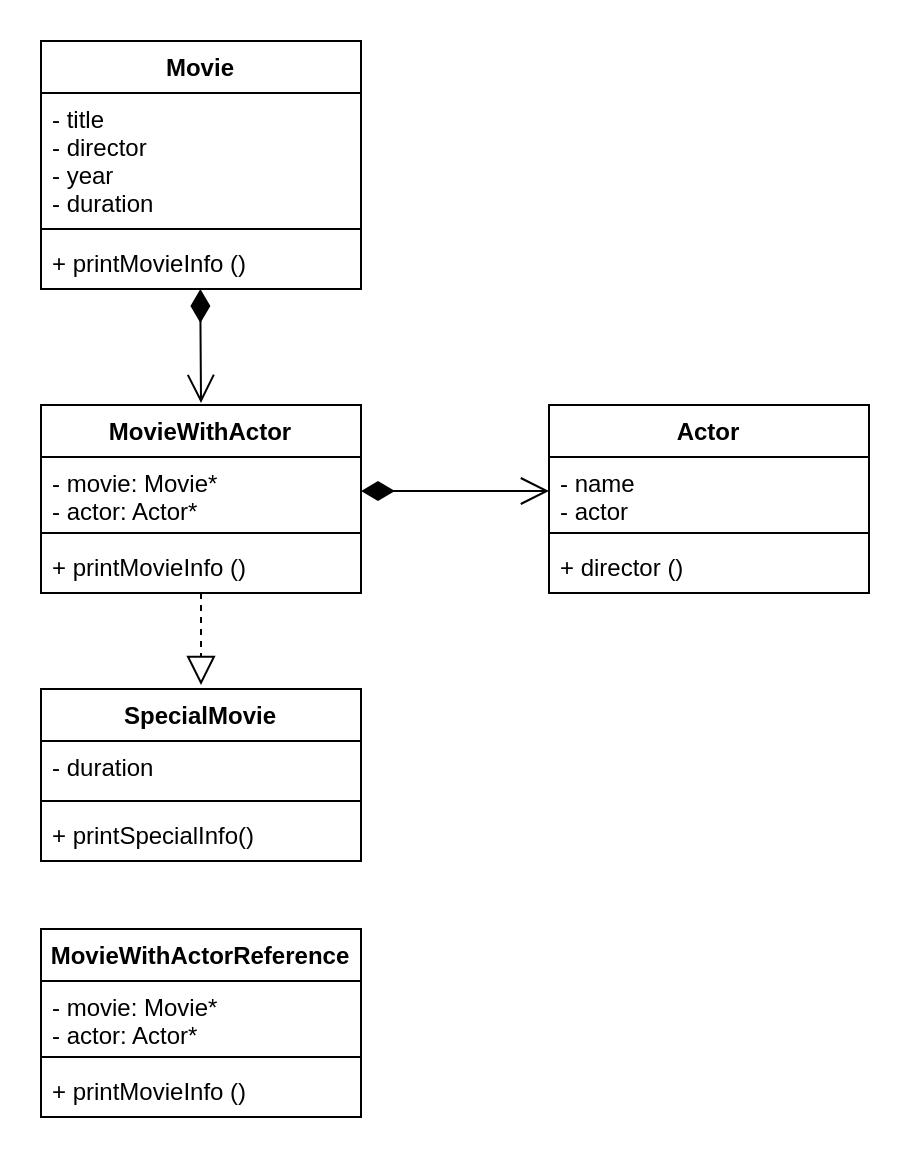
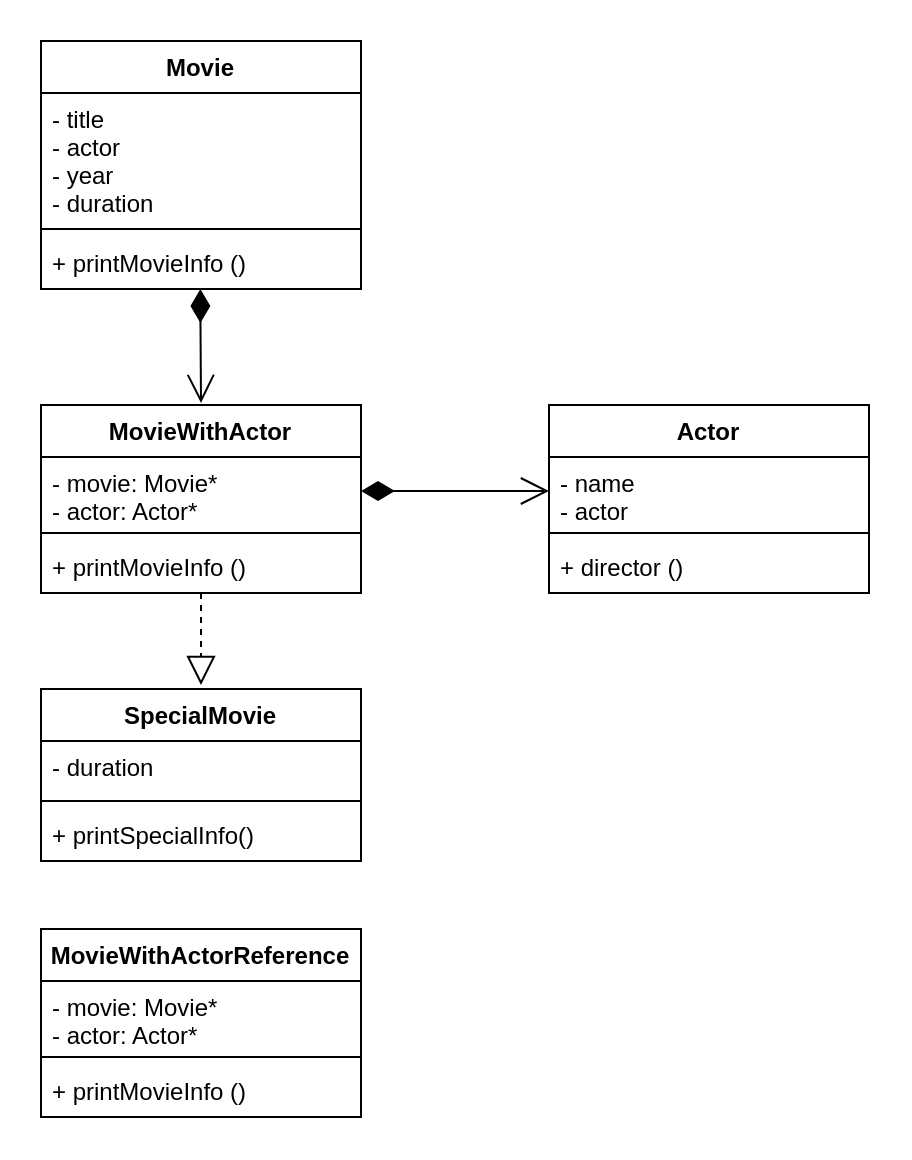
- <mxCell id="3" value="&lt;p style=&quot;margin: 0px; font-variant-numeric: normal; font-variant-east-asian: normal; font-variant-alternates: normal; font-size-adjust: none; font-kerning: auto; font-optical-sizing: auto; font-feature-settings: normal; font-variation-settings: normal; font-variant-position: normal; font-variant-emoji: normal; font-stretch: normal; line-height: normal;&quot; class=&quot;p1&quot;&gt;- title&amp;nbsp;&lt;/p&gt;&lt;p style=&quot;margin: 0px; font-variant-numeric: normal; font-variant-east-asian: normal; font-variant-alternates: normal; font-size-adjust: none; font-kerning: auto; font-optical-sizing: auto; font-feature-settings: normal; font-variation-settings: normal; font-variant-position: normal; font-variant-emoji: normal; font-stretch: normal; line-height: normal;&quot; class=&quot;p1&quot;&gt;- director&lt;/p&gt;&lt;p style=&quot;margin: 0px; font-variant-numeric: normal; font-variant-east-asian: normal; font-variant-alternates: normal; font-size-adjust: none; font-kerning: auto; font-optical-sizing: auto; font-feature-settings: normal; font-variation-settings: normal; font-variant-position: normal; font-variant-emoji: normal; font-stretch: normal; line-height: normal;&quot; class=&quot;p1&quot;&gt;- year&amp;nbsp;&lt;/p&gt;&lt;p style=&quot;margin: 0px; font-variant-numeric: normal; font-variant-east-asian: normal; font-variant-alternates: normal; font-size-adjust: none; font-kerning: auto; font-optical-sizing: auto; font-feature-settings: normal; font-variation-settings: normal; font-variant-position: normal; font-variant-emoji: normal; font-stretch: normal; line-height: normal;&quot; class=&quot;p1&quot;&gt;- duration&lt;/p&gt;" style="text;strokeColor=none;fillColor=none;align=left;verticalAlign=top;spacingLeft=4;spacingRight=4;overflow=hidden;rotatable=0;points=[[0,0.5],[1,0.5]];portConstraint=eastwest;whiteSpace=wrap;html=1;" vertex="1" parent="2"><mxGeometry y="26" width="160" height="64" as="geometry" /></mxCell>
+ <mxCell id="3" value="&lt;p style=&quot;margin: 0px; font-variant-numeric: normal; font-variant-east-asian: normal; font-variant-alternates: normal; font-size-adjust: none; font-kerning: auto; font-optical-sizing: auto; font-feature-settings: normal; font-variation-settings: normal; font-variant-position: normal; font-variant-emoji: normal; font-stretch: normal; line-height: normal;&quot; class=&quot;p1&quot;&gt;- title&amp;nbsp;&lt;/p&gt;&lt;p style=&quot;margin: 0px; font-variant-numeric: normal; font-variant-east-asian: normal; font-variant-alternates: normal; font-size-adjust: none; font-kerning: auto; font-optical-sizing: auto; font-feature-settings: normal; font-variation-settings: normal; font-variant-position: normal; font-variant-emoji: normal; font-stretch: normal; line-height: normal;&quot; class=&quot;p1&quot;&gt;- actor&lt;/p&gt;&lt;p style=&quot;margin: 0px; font-variant-numeric: normal; font-variant-east-asian: normal; font-variant-alternates: normal; font-size-adjust: none; font-kerning: auto; font-optical-sizing: auto; font-feature-settings: normal; font-variation-settings: normal; font-variant-position: normal; font-variant-emoji: normal; font-stretch: normal; line-height: normal;&quot; class=&quot;p1&quot;&gt;- year&amp;nbsp;&lt;/p&gt;&lt;p style=&quot;margin: 0px; font-variant-numeric: normal; font-variant-east-asian: normal; font-variant-alternates: normal; font-size-adjust: none; font-kerning: auto; font-optical-sizing: auto; font-feature-settings: normal; font-variation-settings: normal; font-variant-position: normal; font-variant-emoji: normal; font-stretch: normal; line-height: normal;&quot; class=&quot;p1&quot;&gt;- duration&lt;/p&gt;" style="text;strokeColor=none;fillColor=none;align=left;verticalAlign=top;spacingLeft=4;spacingRight=4;overflow=hidden;rotatable=0;points=[[0,0.5],[1,0.5]];portConstraint=eastwest;whiteSpace=wrap;html=1;" vertex="1" parent="2"><mxGeometry y="26" width="160" height="64" as="geometry" /></mxCell>
